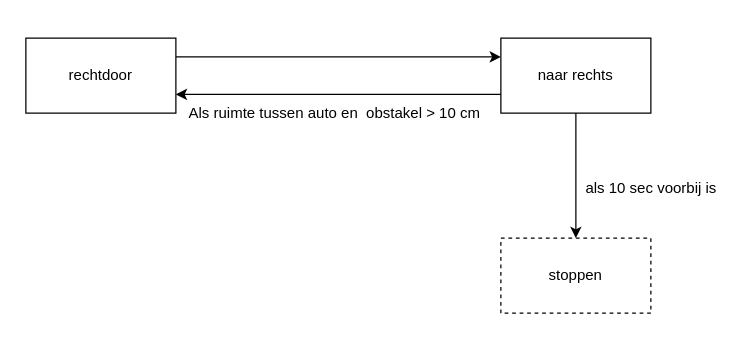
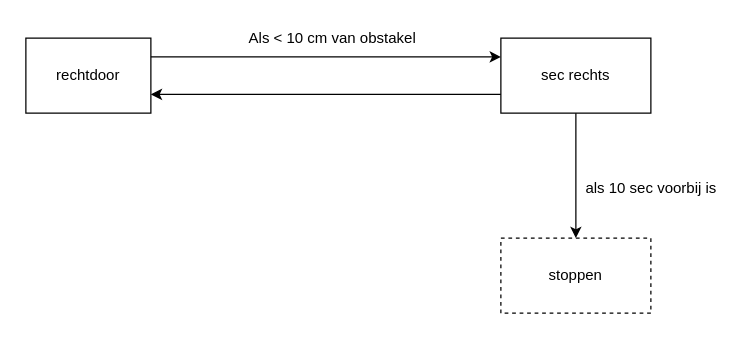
+ <mxCell id="9" value="Als &amp;lt; 10 cm van obstakel" style="text;html=1;align=center;verticalAlign=middle;resizable=0;points=[];autosize=1;strokeColor=none;fillColor=none;" vertex="1" parent="1"><mxGeometry x="190" y="20" width="150" height="20" as="geometry" /></mxCell>
- <mxCell id="2" value="rechtdoor" style="rounded=0;whiteSpace=wrap;html=1;" vertex="1" parent="1"><mxGeometry x="20" y="30" width="120" height="60" as="geometry" /></mxCell>
+ <mxCell id="2" value="rechtdoor" style="rounded=0;whiteSpace=wrap;html=1;" vertex="1" parent="1"><mxGeometry x="20" y="30" width="100" height="60" as="geometry" /></mxCell>
- <mxCell id="4" value="naar rechts" style="rounded=0;whiteSpace=wrap;html=1;" vertex="1" parent="1"><mxGeometry x="400" y="30" width="120" height="60" as="geometry" /></mxCell>
+ <mxCell id="4" value="sec rechts" style="rounded=0;whiteSpace=wrap;html=1;" vertex="1" parent="1"><mxGeometry x="400" y="30" width="120" height="60" as="geometry" /></mxCell>
- <mxCell id="10" value="&amp;nbsp;Als ruimte tussen auto en &amp;nbsp;obstakel &amp;gt; 10 cm" style="text;html=1;align=center;verticalAlign=middle;resizable=0;points=[];autosize=1;strokeColor=none;fillColor=none;" vertex="1" parent="1"><mxGeometry x="140" y="80" width="250" height="20" as="geometry" /></mxCell>
